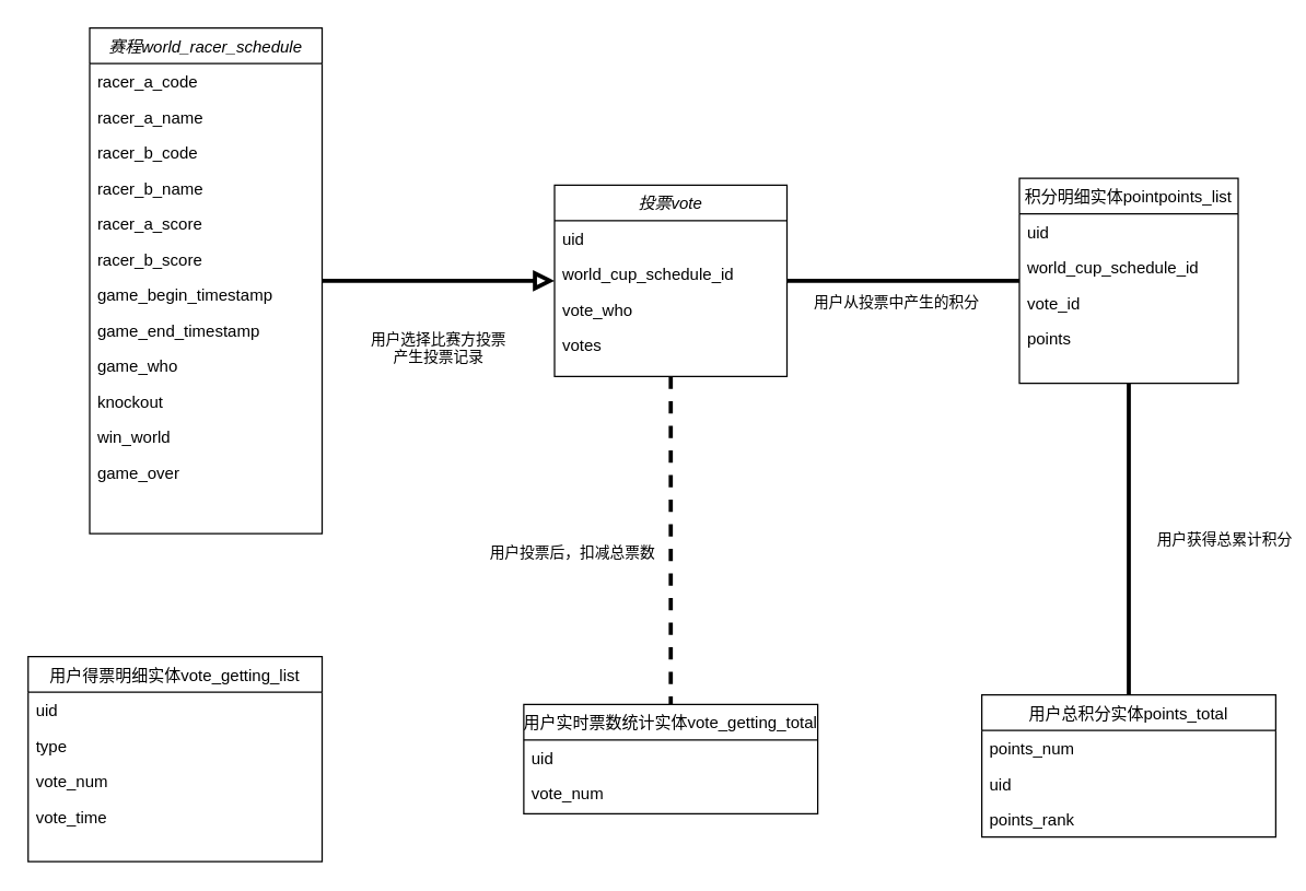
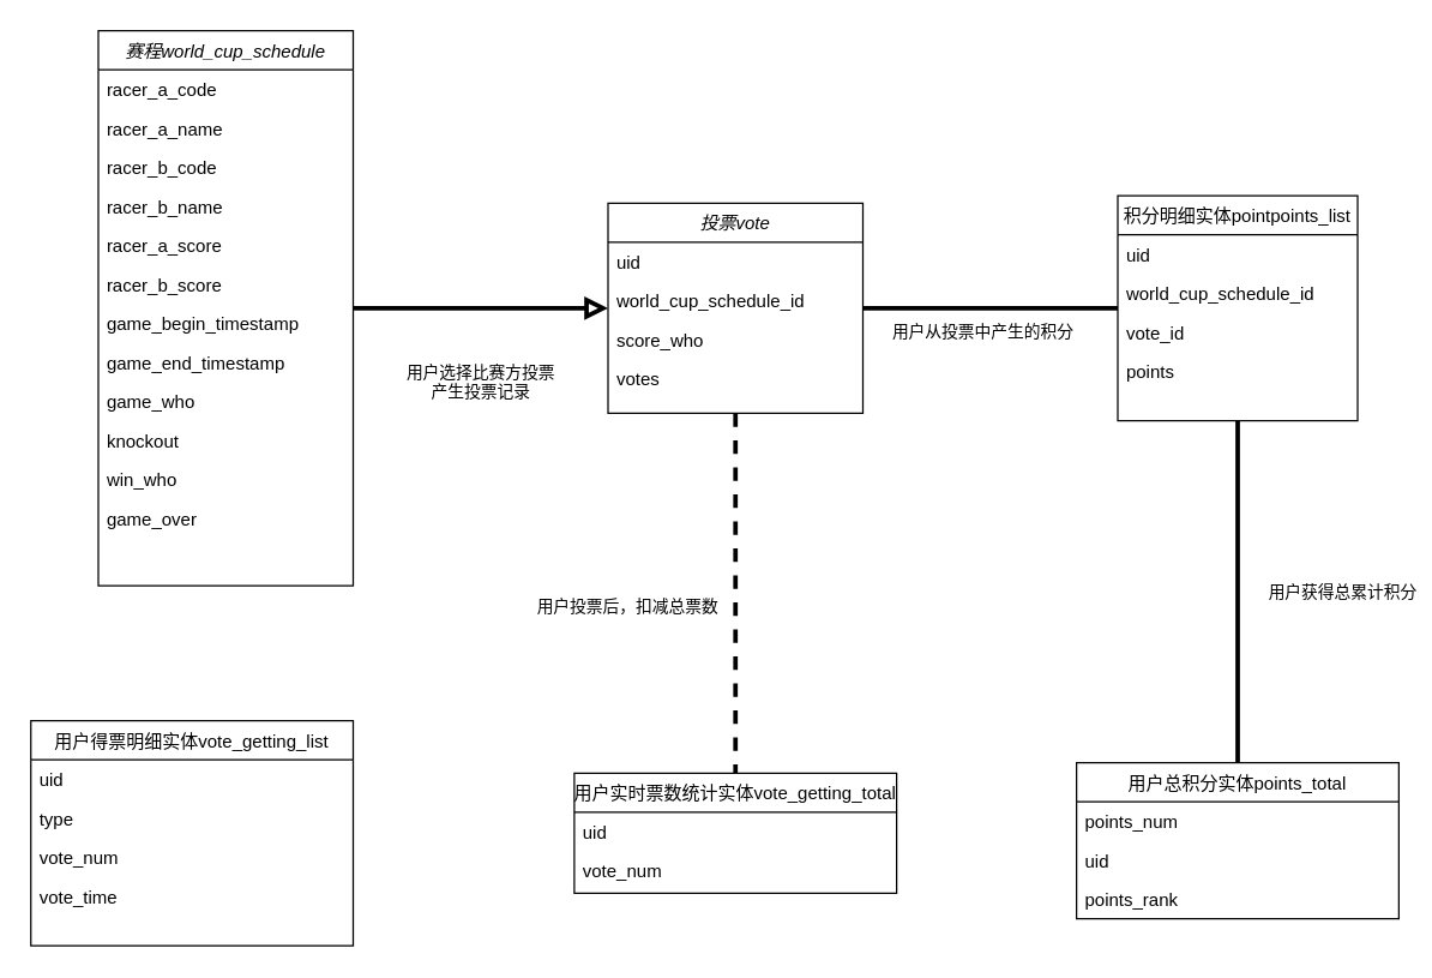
- <mxCell id="2" value="赛程world_racer_schedule" style="swimlane;fontStyle=2;align=center;verticalAlign=top;childLayout=stackLayout;horizontal=1;startSize=26;horizontalStack=0;resizeParent=1;resizeLast=0;collapsible=1;marginBottom=0;rounded=0;shadow=0;strokeWidth=1;" parent="1" vertex="1"><mxGeometry x="65" y="20" width="170" height="370" as="geometry"><mxRectangle x="230" y="140" width="160" height="26" as="alternateBounds" /></mxGeometry></mxCell>
+ <mxCell id="2" value="赛程world_cup_schedule" style="swimlane;fontStyle=2;align=center;verticalAlign=top;childLayout=stackLayout;horizontal=1;startSize=26;horizontalStack=0;resizeParent=1;resizeLast=0;collapsible=1;marginBottom=0;rounded=0;shadow=0;strokeWidth=1;" parent="1" vertex="1"><mxGeometry x="65" y="20" width="170" height="370" as="geometry"><mxRectangle x="230" y="140" width="160" height="26" as="alternateBounds" /></mxGeometry></mxCell>
- <mxCell id="28" value="vote_who" style="text;align=left;verticalAlign=top;spacingLeft=4;spacingRight=4;overflow=hidden;rotatable=0;points=[[0,0.5],[1,0.5]];portConstraint=eastwest;" parent="25" vertex="1"><mxGeometry y="78" width="170" height="26" as="geometry" /></mxCell>
+ <mxCell id="28" value="score_who" style="text;align=left;verticalAlign=top;spacingLeft=4;spacingRight=4;overflow=hidden;rotatable=0;points=[[0,0.5],[1,0.5]];portConstraint=eastwest;" parent="25" vertex="1"><mxGeometry y="78" width="170" height="26" as="geometry" /></mxCell>
- <mxCell id="13" value="win_world" style="text;align=left;verticalAlign=top;spacingLeft=4;spacingRight=4;overflow=hidden;rotatable=0;points=[[0,0.5],[1,0.5]];portConstraint=eastwest;" parent="2" vertex="1"><mxGeometry y="286" width="170" height="26" as="geometry" /></mxCell>
+ <mxCell id="13" value="win_who" style="text;align=left;verticalAlign=top;spacingLeft=4;spacingRight=4;overflow=hidden;rotatable=0;points=[[0,0.5],[1,0.5]];portConstraint=eastwest;" parent="2" vertex="1"><mxGeometry y="286" width="170" height="26" as="geometry" /></mxCell>
